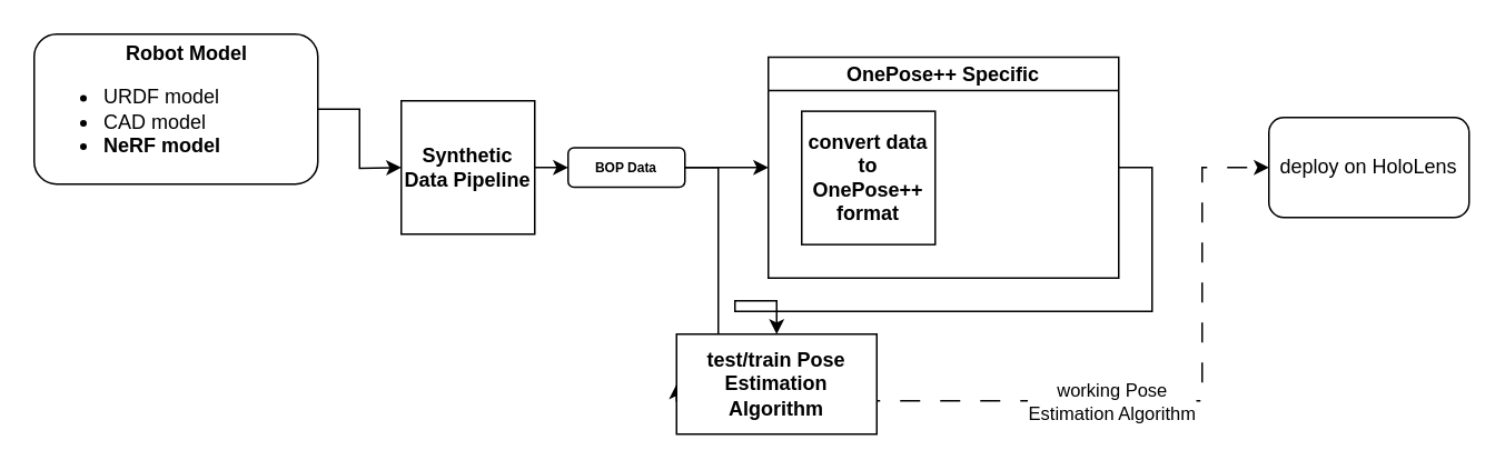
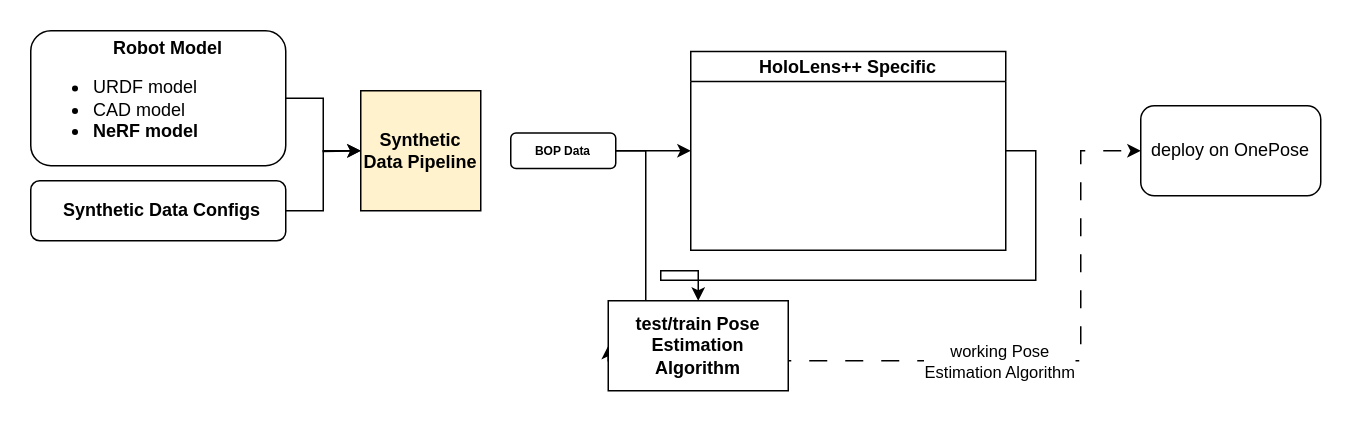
- <mxCell id="12" value="OnePose++ Specific" style="swimlane;startSize=20;horizontal=1;containerType=tree;" vertex="1" parent="1"><mxGeometry x="460" y="33.76" width="210" height="132.49" as="geometry"><mxRectangle x="450" y="33.76" width="160" height="30" as="alternateBounds" /></mxGeometry></mxCell>
+ <mxCell id="12" value="HoloLens++ Specific" style="swimlane;startSize=20;horizontal=1;containerType=tree;" vertex="1" parent="1"><mxGeometry x="460" y="33.76" width="210" height="132.49" as="geometry"><mxRectangle x="450" y="33.76" width="160" height="30" as="alternateBounds" /></mxGeometry></mxCell>
- <mxCell id="7" value="&lt;b&gt;Synthetic Data Pipeline&lt;br&gt;&lt;/b&gt;" style="whiteSpace=wrap;html=1;aspect=fixed;" vertex="1" parent="1"><mxGeometry x="240" y="60" width="80" height="80" as="geometry" /></mxCell>
+ <mxCell id="7" value="&lt;b&gt;Synthetic Data Pipeline&lt;br&gt;&lt;/b&gt;" style="whiteSpace=wrap;html=1;aspect=fixed;fillColor=#fff2cc;" vertex="1" parent="1"><mxGeometry x="240" y="60" width="80" height="80" as="geometry" /></mxCell>
- <mxCell id="6" style="edgeStyle=orthogonalEdgeStyle;rounded=0;orthogonalLoop=1;jettySize=auto;html=1;exitX=1;exitY=0.5;exitDx=0;exitDy=0;entryX=0;entryY=0.5;entryDx=0;entryDy=0;" edge="1" parent="1" source="7" target="10"><mxGeometry relative="1" as="geometry" /></mxCell>
- <mxCell id="17" value="deploy on HoloLens" style="rounded=1;whiteSpace=wrap;html=1;" vertex="1" parent="1"><mxGeometry x="760" y="70" width="120" height="60" as="geometry" /></mxCell>
+ <mxCell id="17" value="deploy on OnePose" style="rounded=1;whiteSpace=wrap;html=1;" vertex="1" parent="1"><mxGeometry x="760" y="70" width="120" height="60" as="geometry" /></mxCell>
- <mxCell id="13" value="&lt;b&gt;convert data to OnePose++ format&lt;br&gt;&lt;/b&gt;" style="whiteSpace=wrap;html=1;aspect=fixed;" vertex="1" parent="12"><mxGeometry x="20" y="32.5" width="80" height="80" as="geometry" /></mxCell>
+ <mxCell id="4" style="edgeStyle=orthogonalEdgeStyle;rounded=0;orthogonalLoop=1;jettySize=auto;html=1;exitX=1;exitY=0.5;exitDx=0;exitDy=0;entryX=0;entryY=0.5;entryDx=0;entryDy=0;" edge="1" parent="1" source="5" target="7"><mxGeometry relative="1" as="geometry" /></mxCell>
+ <mxCell id="5" value="&lt;b&gt;&lt;span style=&quot;white-space: pre;&quot;&gt;      S&lt;/span&gt;ynthetic Data Configs&lt;br&gt;&lt;/b&gt;" style="rounded=1;whiteSpace=wrap;html=1;fontSize=12;glass=0;strokeWidth=1;shadow=0;align=left;" vertex="1" parent="1"><mxGeometry x="20" y="120" width="170" height="40" as="geometry" /></mxCell>
